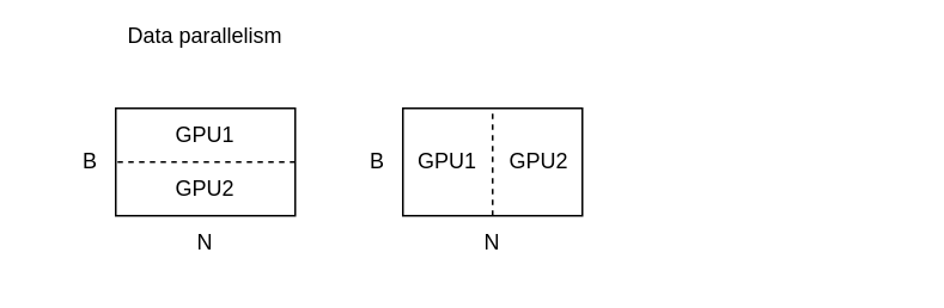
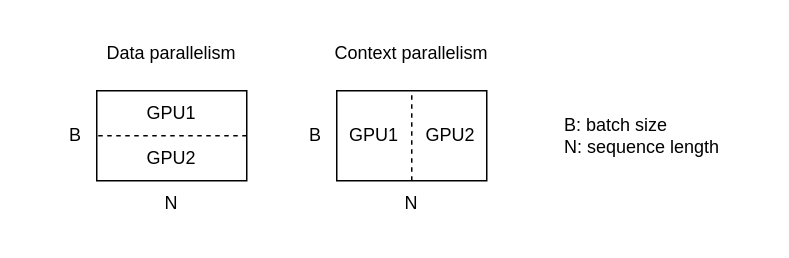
- <mxCell id="6" value="Data parallelism" style="text;strokeColor=none;align=center;fillColor=none;html=1;verticalAlign=middle;whiteSpace=wrap;rounded=0;" parent="1" vertex="1"><mxGeometry x="49" y="5" width="130" height="30" as="geometry" /></mxCell>
+ <mxCell id="6" value="Data parallelism" style="text;strokeColor=none;align=center;fillColor=none;html=1;verticalAlign=middle;whiteSpace=wrap;rounded=0;" parent="1" vertex="1"><mxGeometry x="49" y="20" width="130" height="30" as="geometry" /></mxCell>
+ <mxCell id="13" value="Context parallelism" style="text;strokeColor=none;align=center;fillColor=none;html=1;verticalAlign=middle;whiteSpace=wrap;rounded=0;" parent="1" vertex="1"><mxGeometry x="209" y="20" width="130" height="30" as="geometry" /></mxCell>
+ <mxCell id="16" value="B: batch size&lt;div&gt;N: sequence length&lt;/div&gt;" style="text;strokeColor=none;align=left;fillColor=none;html=1;verticalAlign=middle;whiteSpace=wrap;rounded=0;" vertex="1" parent="1"><mxGeometry x="374" y="75" width="130" height="30" as="geometry" /></mxCell>
